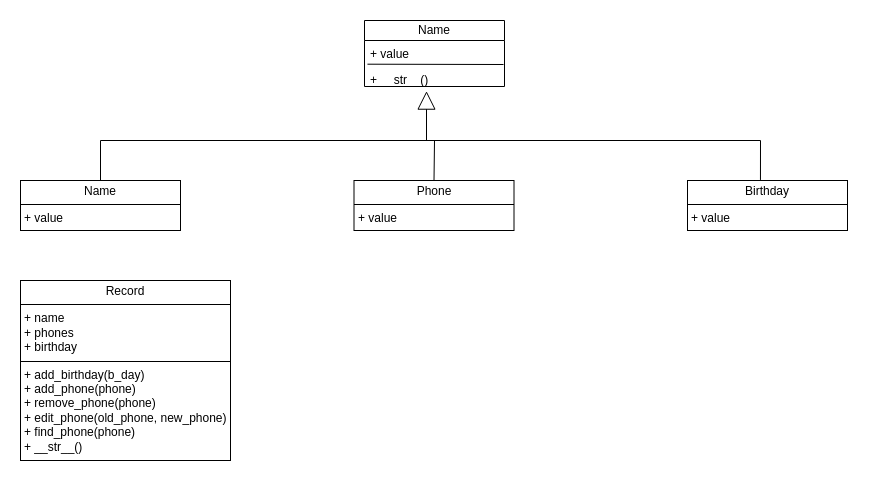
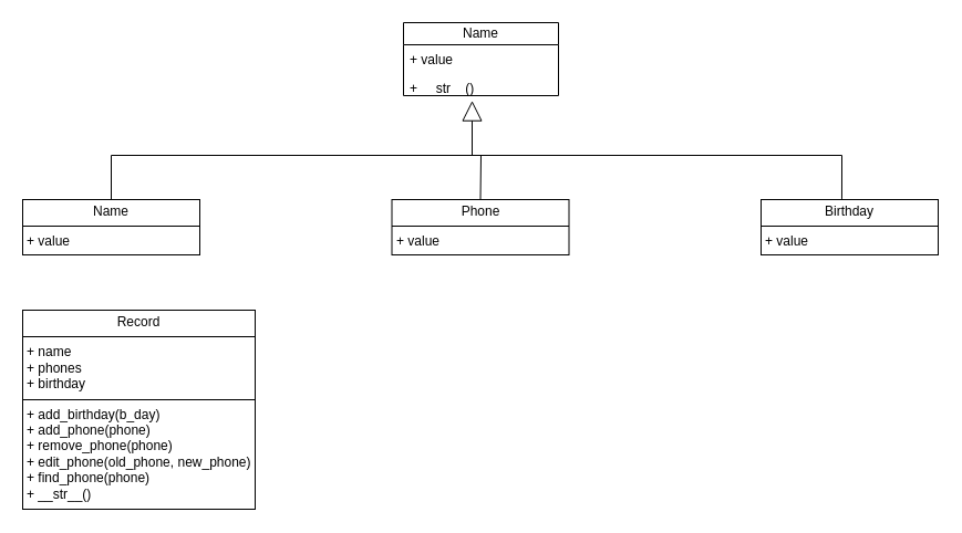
- <mxCell id="5" value="" style="endArrow=none;html=1;rounded=0;entryX=0.993;entryY=0.923;entryDx=0;entryDy=0;entryPerimeter=0;exitX=0.021;exitY=-0.115;exitDx=0;exitDy=0;exitPerimeter=0;" edge="1" parent="2" source="4" target="3"><mxGeometry width="50" height="50" relative="1" as="geometry"><mxPoint x="220" y="290" as="sourcePoint" /><mxPoint x="270" y="240" as="targetPoint" /></mxGeometry></mxCell>
